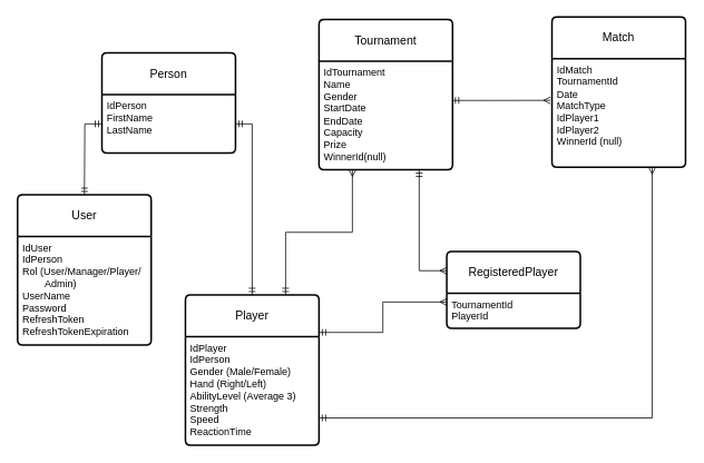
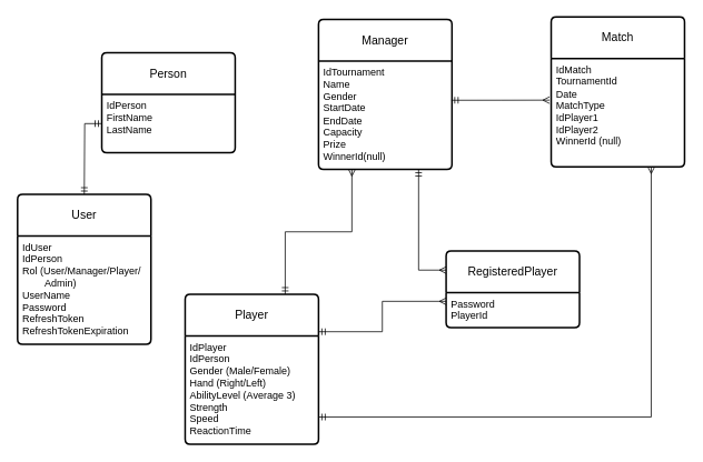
- <mxCell id="8" value="Tournament" style="swimlane;childLayout=stackLayout;horizontal=1;startSize=50;horizontalStack=0;rounded=1;fontSize=14;fontStyle=0;strokeWidth=2;resizeParent=0;resizeLast=1;shadow=0;dashed=0;align=center;arcSize=4;whiteSpace=wrap;html=1;" parent="1" vertex="1"><mxGeometry x="381" y="23" width="160" height="180" as="geometry" /></mxCell>
+ <mxCell id="8" value="Manager" style="swimlane;childLayout=stackLayout;horizontal=1;startSize=50;horizontalStack=0;rounded=1;fontSize=14;fontStyle=0;strokeWidth=2;resizeParent=0;resizeLast=1;shadow=0;dashed=0;align=center;arcSize=4;whiteSpace=wrap;html=1;" parent="1" vertex="1"><mxGeometry x="381" y="23" width="160" height="180" as="geometry" /></mxCell>
- <mxCell id="17" value="" style="edgeStyle=orthogonalEdgeStyle;rounded=0;orthogonalLoop=1;jettySize=auto;html=1;entryX=0.5;entryY=0;entryDx=0;entryDy=0;exitX=1;exitY=0.5;exitDx=0;exitDy=0;startArrow=ERmandOne;startFill=0;endArrow=ERmandOne;endFill=0;" parent="1" source="3" target="4" edge="1"><mxGeometry relative="1" as="geometry"><mxPoint x="290" y="148" as="sourcePoint" /></mxGeometry></mxCell>
- <mxCell id="14" value="&lt;div&gt;TournamentId&lt;/div&gt;&lt;div&gt;PlayerId&lt;/div&gt;" style="align=left;strokeColor=none;fillColor=none;spacingLeft=4;fontSize=12;verticalAlign=top;resizable=0;rotatable=0;part=1;html=1;" parent="13" vertex="1"><mxGeometry y="50" width="160" height="42" as="geometry" /></mxCell>
+ <mxCell id="14" value="&lt;div&gt;Password&lt;/div&gt;&lt;div&gt;PlayerId&lt;/div&gt;" style="align=left;strokeColor=none;fillColor=none;spacingLeft=4;fontSize=12;verticalAlign=top;resizable=0;rotatable=0;part=1;html=1;" parent="13" vertex="1"><mxGeometry y="50" width="160" height="42" as="geometry" /></mxCell>
